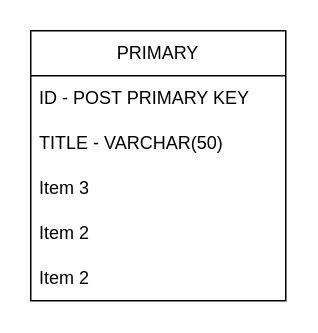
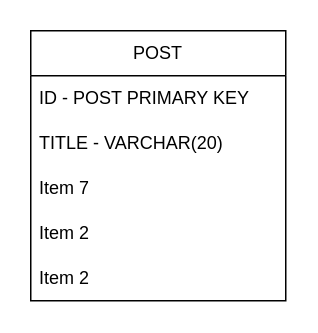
- <mxCell id="2" value="PRIMARY" style="swimlane;fontStyle=0;childLayout=stackLayout;horizontal=1;startSize=30;horizontalStack=0;resizeParent=1;resizeParentMax=0;resizeLast=0;collapsible=1;marginBottom=0;whiteSpace=wrap;html=1;" vertex="1" parent="1"><mxGeometry x="20" y="20" width="170" height="180" as="geometry" /></mxCell>
+ <mxCell id="2" value="POST" style="swimlane;fontStyle=0;childLayout=stackLayout;horizontal=1;startSize=30;horizontalStack=0;resizeParent=1;resizeParentMax=0;resizeLast=0;collapsible=1;marginBottom=0;whiteSpace=wrap;html=1;" vertex="1" parent="1"><mxGeometry x="20" y="20" width="170" height="180" as="geometry" /></mxCell>
- <mxCell id="4" value="TITLE - VARCHAR(50)" style="text;strokeColor=none;fillColor=none;align=left;verticalAlign=middle;spacingLeft=4;spacingRight=4;overflow=hidden;points=[[0,0.5],[1,0.5]];portConstraint=eastwest;rotatable=0;whiteSpace=wrap;html=1;" vertex="1" parent="2"><mxGeometry y="60" width="170" height="30" as="geometry" /></mxCell>
+ <mxCell id="4" value="TITLE - VARCHAR(20)" style="text;strokeColor=none;fillColor=none;align=left;verticalAlign=middle;spacingLeft=4;spacingRight=4;overflow=hidden;points=[[0,0.5],[1,0.5]];portConstraint=eastwest;rotatable=0;whiteSpace=wrap;html=1;" vertex="1" parent="2"><mxGeometry y="60" width="170" height="30" as="geometry" /></mxCell>
- <mxCell id="5" value="Item 3" style="text;strokeColor=none;fillColor=none;align=left;verticalAlign=middle;spacingLeft=4;spacingRight=4;overflow=hidden;points=[[0,0.5],[1,0.5]];portConstraint=eastwest;rotatable=0;whiteSpace=wrap;html=1;" vertex="1" parent="2"><mxGeometry y="90" width="170" height="30" as="geometry" /></mxCell>
+ <mxCell id="5" value="Item 7" style="text;strokeColor=none;fillColor=none;align=left;verticalAlign=middle;spacingLeft=4;spacingRight=4;overflow=hidden;points=[[0,0.5],[1,0.5]];portConstraint=eastwest;rotatable=0;whiteSpace=wrap;html=1;" vertex="1" parent="2"><mxGeometry y="90" width="170" height="30" as="geometry" /></mxCell>
